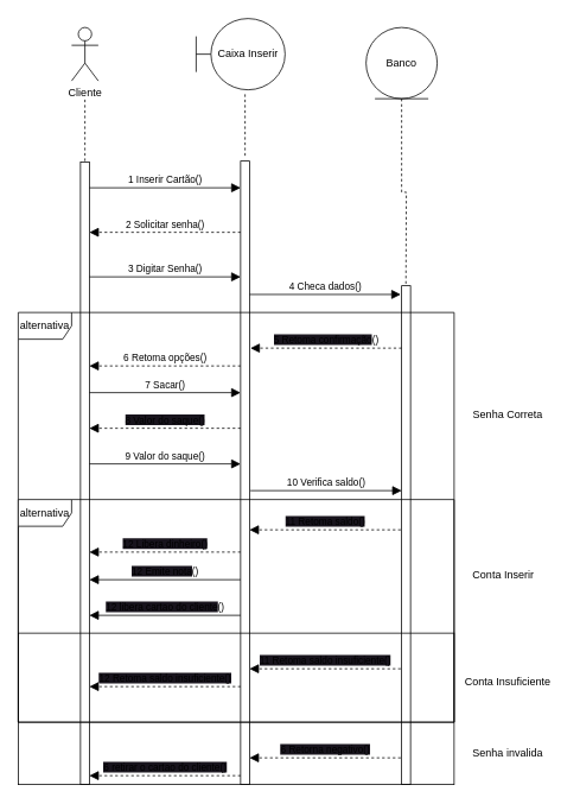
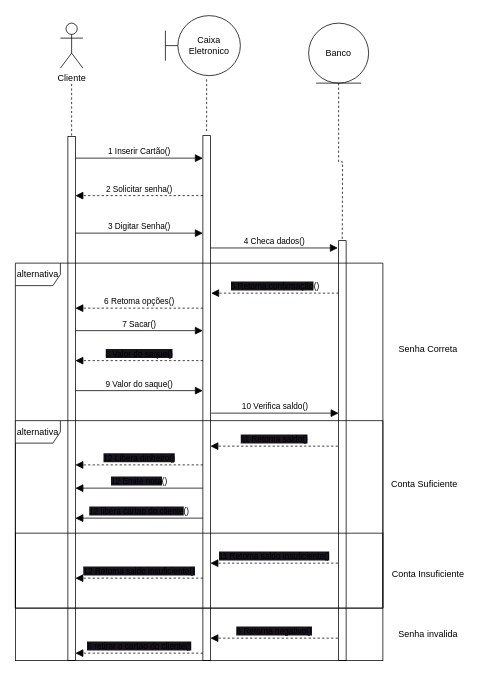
- <mxCell id="4" value="Caixa Inserir" style="shape=umlBoundary;whiteSpace=wrap;html=1;" vertex="1" parent="1"><mxGeometry x="220" y="20" width="100" height="80" as="geometry" /></mxCell>
+ <mxCell id="4" value="Caixa Eletronico" style="shape=umlBoundary;whiteSpace=wrap;html=1;" vertex="1" parent="1"><mxGeometry x="220" y="20" width="100" height="80" as="geometry" /></mxCell>
- <mxCell id="23" value="Conta Inserir" style="text;html=1;align=center;verticalAlign=middle;resizable=0;points=[];autosize=1;strokeColor=none;fillColor=none;" vertex="1" parent="1"><mxGeometry x="510" y="630" width="110" height="30" as="geometry" /></mxCell>
+ <mxCell id="23" value="Conta Suficiente" style="text;html=1;align=center;verticalAlign=middle;resizable=0;points=[];autosize=1;strokeColor=none;fillColor=none;" vertex="1" parent="1"><mxGeometry x="510" y="630" width="110" height="30" as="geometry" /></mxCell>
